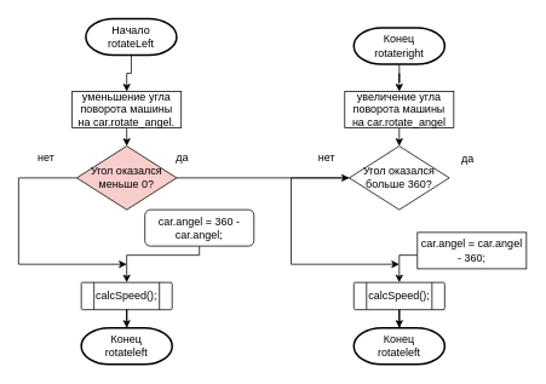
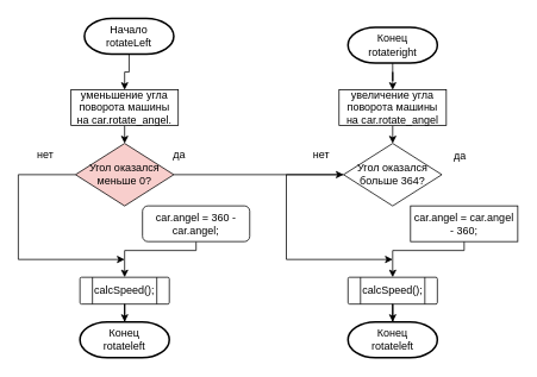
- <mxCell id="22" value="Угол оказался больше 360?" style="rhombus;whiteSpace=wrap;html=1;" vertex="1" parent="1"><mxGeometry x="384" y="160" width="110" height="70" as="geometry" /></mxCell>
+ <mxCell id="22" value="Угол оказался больше 364?" style="rhombus;whiteSpace=wrap;html=1;" vertex="1" parent="1"><mxGeometry x="384" y="160" width="110" height="70" as="geometry" /></mxCell>
- <mxCell id="24" value="car.angel = car.angel - 360;" style="rounded=0;whiteSpace=wrap;html=1;" vertex="1" parent="1"><mxGeometry x="459" y="255" width="120" height="40" as="geometry" /></mxCell>
+ <mxCell id="24" value="car.angel = car.angel - 360;" style="rounded=0;whiteSpace=wrap;html=1;" vertex="1" parent="1"><mxGeometry x="459" y="230" width="120" height="40" as="geometry" /></mxCell>
